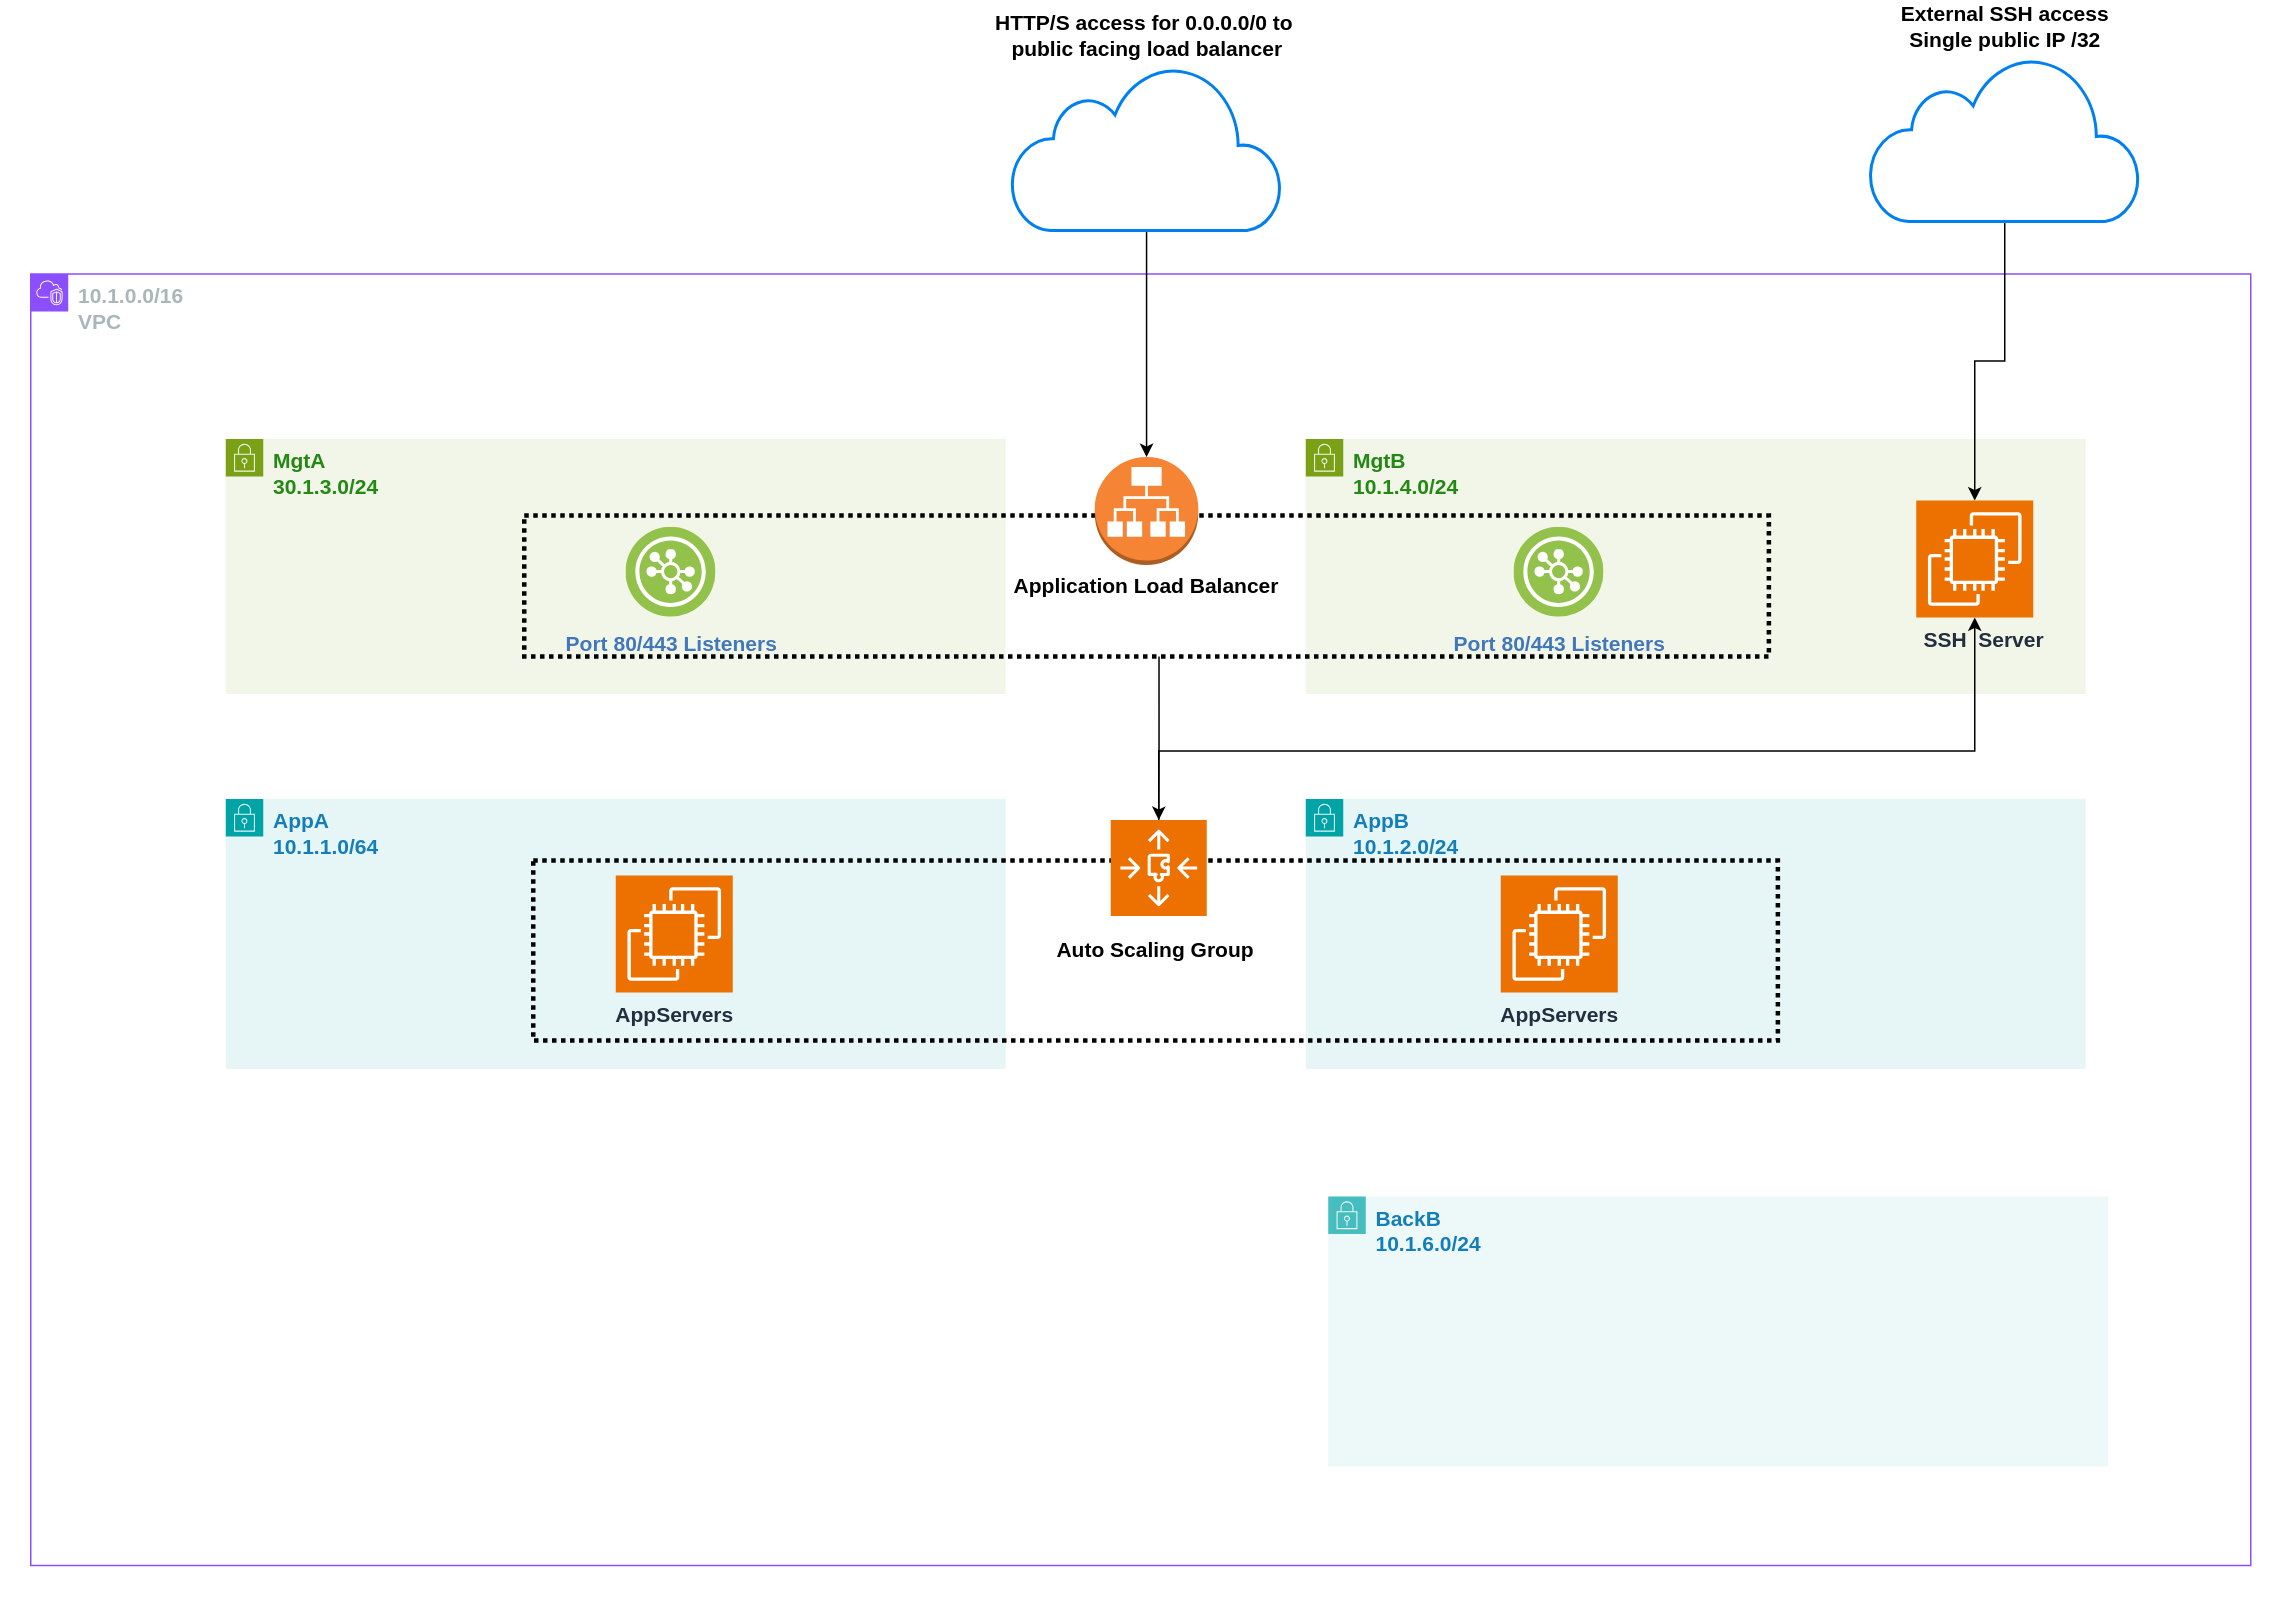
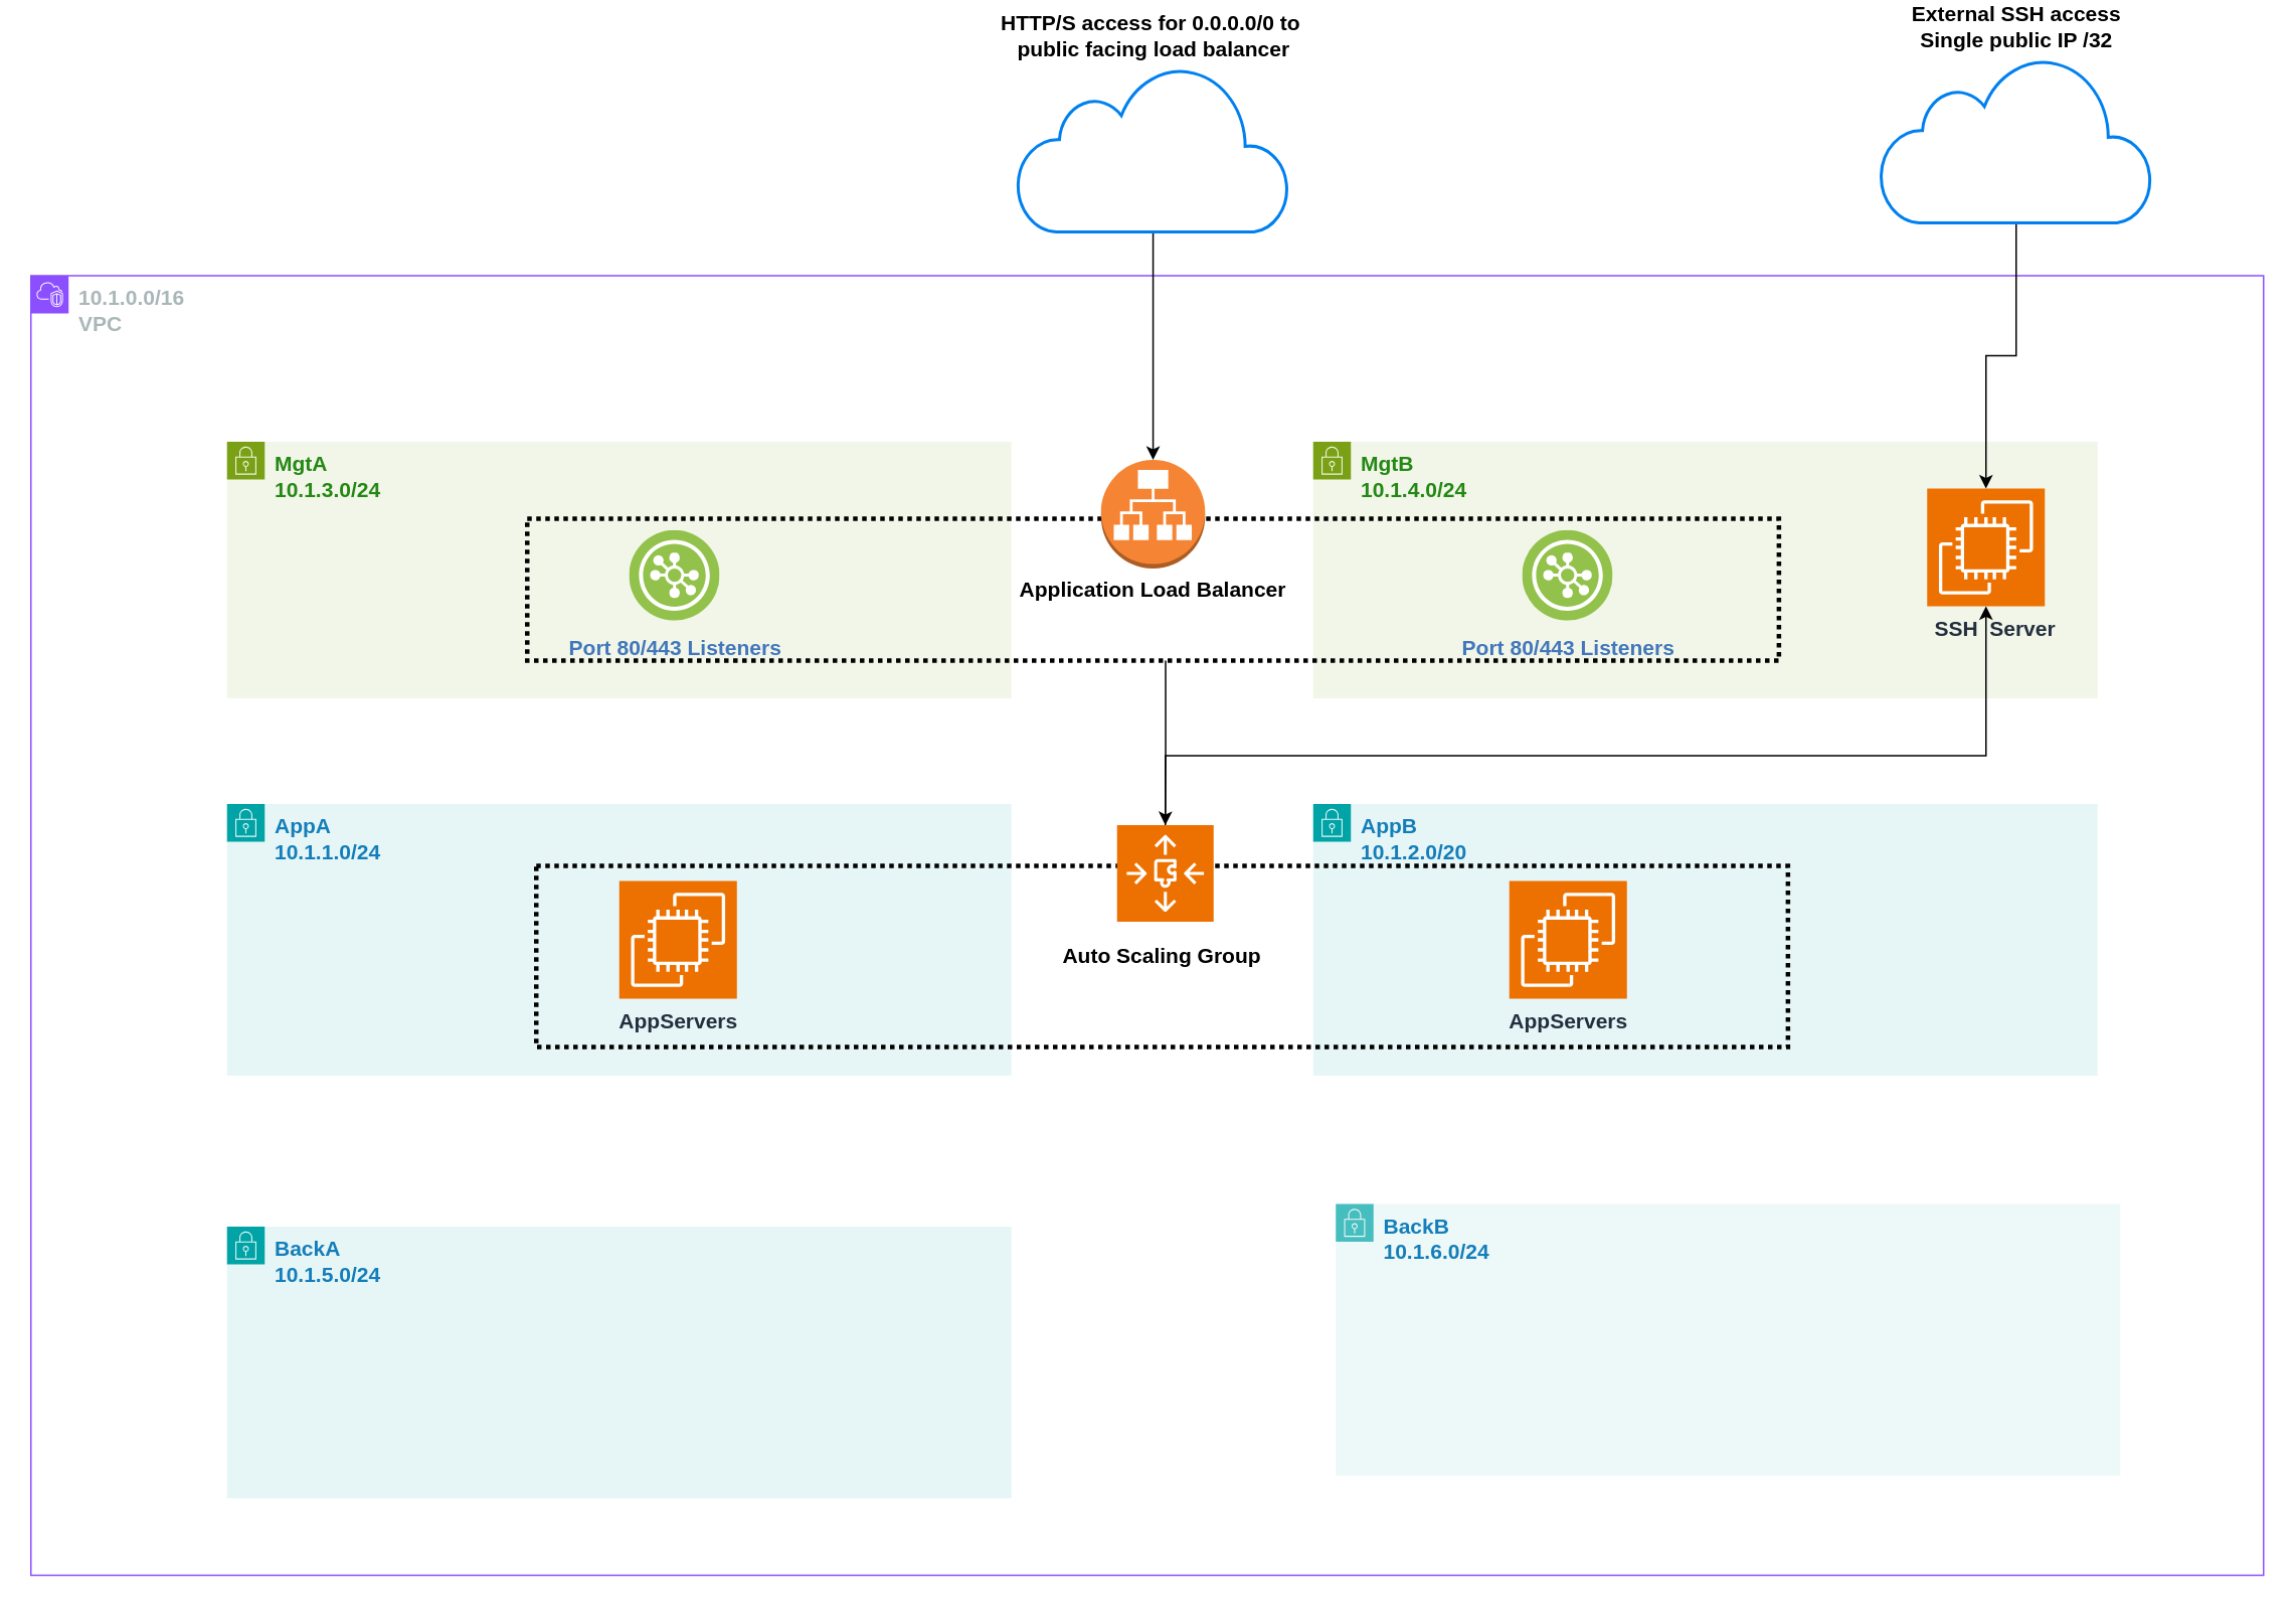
- <mxCell id="9" value="MgtA&lt;div&gt;30.1.3.0/24&lt;/div&gt;" style="points=[[0,0],[0.25,0],[0.5,0],[0.75,0],[1,0],[1,0.25],[1,0.5],[1,0.75],[1,1],[0.75,1],[0.5,1],[0.25,1],[0,1],[0,0.75],[0,0.5],[0,0.25]];outlineConnect=0;gradientColor=none;html=1;whiteSpace=wrap;fontSize=14;fontStyle=1;container=1;pointerEvents=0;collapsible=0;recursiveResize=0;shape=mxgraph.aws4.group;grIcon=mxgraph.aws4.group_security_group;grStroke=0;strokeColor=#7AA116;fillColor=#F2F6E8;verticalAlign=top;align=left;spacingLeft=30;fontColor=#248814;dashed=0;labelBorderColor=none;labelBackgroundColor=none;" vertex="1" parent="2"><mxGeometry x="130" y="110" width="520" height="170" as="geometry" /></mxCell>
+ <mxCell id="9" value="MgtA&lt;div&gt;10.1.3.0/24&lt;/div&gt;" style="points=[[0,0],[0.25,0],[0.5,0],[0.75,0],[1,0],[1,0.25],[1,0.5],[1,0.75],[1,1],[0.75,1],[0.5,1],[0.25,1],[0,1],[0,0.75],[0,0.5],[0,0.25]];outlineConnect=0;gradientColor=none;html=1;whiteSpace=wrap;fontSize=14;fontStyle=1;container=1;pointerEvents=0;collapsible=0;recursiveResize=0;shape=mxgraph.aws4.group;grIcon=mxgraph.aws4.group_security_group;grStroke=0;strokeColor=#7AA116;fillColor=#F2F6E8;verticalAlign=top;align=left;spacingLeft=30;fontColor=#248814;dashed=0;labelBorderColor=none;labelBackgroundColor=none;" vertex="1" parent="2"><mxGeometry x="130" y="110" width="520" height="170" as="geometry" /></mxCell>
- <mxCell id="8" value="&amp;nbsp; &amp;nbsp;SSH&amp;nbsp; Server" style="sketch=0;points=[[0,0,0],[0.25,0,0],[0.5,0,0],[0.75,0,0],[1,0,0],[0,1,0],[0.25,1,0],[0.5,1,0],[0.75,1,0],[1,1,0],[0,0.25,0],[0,0.5,0],[0,0.75,0],[1,0.25,0],[1,0.5,0],[1,0.75,0]];outlineConnect=0;fontColor=#232F3E;fillColor=#ED7100;strokeColor=#ffffff;dashed=0;verticalLabelPosition=bottom;verticalAlign=top;align=center;html=1;fontSize=14;fontStyle=1;aspect=fixed;shape=mxgraph.aws4.resourceIcon;resIcon=mxgraph.aws4.ec2;labelBorderColor=none;labelBackgroundColor=none;labelPosition=center;" vertex="1" parent="7"><mxGeometry x="407" y="41" width="78" height="78" as="geometry" /></mxCell>
+ <mxCell id="8" value="&amp;nbsp; &amp;nbsp;SSH&amp;nbsp; Server" style="sketch=0;points=[[0,0,0],[0.25,0,0],[0.5,0,0],[0.75,0,0],[1,0,0],[0,1,0],[0.25,1,0],[0.5,1,0],[0.75,1,0],[1,1,0],[0,0.25,0],[0,0.5,0],[0,0.75,0],[1,0.25,0],[1,0.5,0],[1,0.75,0]];outlineConnect=0;fontColor=#232F3E;fillColor=#ED7100;strokeColor=#ffffff;dashed=0;verticalLabelPosition=bottom;verticalAlign=top;align=center;html=1;fontSize=14;fontStyle=1;aspect=fixed;shape=mxgraph.aws4.resourceIcon;resIcon=mxgraph.aws4.ec2;labelBorderColor=none;labelBackgroundColor=none;labelPosition=center;" vertex="1" parent="7"><mxGeometry x="407" y="31" width="78" height="78" as="geometry" /></mxCell>
- <mxCell id="3" value="AppA&lt;br&gt;10.1.1.0/64" style="points=[[0,0],[0.25,0],[0.5,0],[0.75,0],[1,0],[1,0.25],[1,0.5],[1,0.75],[1,1],[0.75,1],[0.5,1],[0.25,1],[0,1],[0,0.75],[0,0.5],[0,0.25]];outlineConnect=0;gradientColor=none;html=1;whiteSpace=wrap;fontSize=14;fontStyle=1;container=1;pointerEvents=0;collapsible=0;recursiveResize=0;shape=mxgraph.aws4.group;grIcon=mxgraph.aws4.group_security_group;grStroke=0;strokeColor=#00A4A6;fillColor=#E6F6F7;verticalAlign=top;align=left;spacingLeft=30;fontColor=#147EBA;dashed=0;labelBorderColor=none;labelBackgroundColor=none;" vertex="1" parent="2"><mxGeometry x="130" y="350" width="520" height="180" as="geometry" /></mxCell>
+ <mxCell id="3" value="AppA&lt;br&gt;10.1.1.0/24" style="points=[[0,0],[0.25,0],[0.5,0],[0.75,0],[1,0],[1,0.25],[1,0.5],[1,0.75],[1,1],[0.75,1],[0.5,1],[0.25,1],[0,1],[0,0.75],[0,0.5],[0,0.25]];outlineConnect=0;gradientColor=none;html=1;whiteSpace=wrap;fontSize=14;fontStyle=1;container=1;pointerEvents=0;collapsible=0;recursiveResize=0;shape=mxgraph.aws4.group;grIcon=mxgraph.aws4.group_security_group;grStroke=0;strokeColor=#00A4A6;fillColor=#E6F6F7;verticalAlign=top;align=left;spacingLeft=30;fontColor=#147EBA;dashed=0;labelBorderColor=none;labelBackgroundColor=none;" vertex="1" parent="2"><mxGeometry x="130" y="350" width="520" height="180" as="geometry" /></mxCell>
- <mxCell id="5" value="AppB&lt;br&gt;10.1.2.0/24" style="points=[[0,0],[0.25,0],[0.5,0],[0.75,0],[1,0],[1,0.25],[1,0.5],[1,0.75],[1,1],[0.75,1],[0.5,1],[0.25,1],[0,1],[0,0.75],[0,0.5],[0,0.25]];outlineConnect=0;gradientColor=none;html=1;whiteSpace=wrap;fontSize=14;fontStyle=1;container=1;pointerEvents=0;collapsible=0;recursiveResize=0;shape=mxgraph.aws4.group;grIcon=mxgraph.aws4.group_security_group;grStroke=0;strokeColor=#00A4A6;fillColor=#E6F6F7;verticalAlign=top;align=left;spacingLeft=30;fontColor=#147EBA;dashed=0;labelBorderColor=none;labelBackgroundColor=none;" vertex="1" parent="2"><mxGeometry x="850" y="350" width="520" height="180" as="geometry" /></mxCell>
+ <mxCell id="5" value="AppB&lt;br&gt;10.1.2.0/20" style="points=[[0,0],[0.25,0],[0.5,0],[0.75,0],[1,0],[1,0.25],[1,0.5],[1,0.75],[1,1],[0.75,1],[0.5,1],[0.25,1],[0,1],[0,0.75],[0,0.5],[0,0.25]];outlineConnect=0;gradientColor=none;html=1;whiteSpace=wrap;fontSize=14;fontStyle=1;container=1;pointerEvents=0;collapsible=0;recursiveResize=0;shape=mxgraph.aws4.group;grIcon=mxgraph.aws4.group_security_group;grStroke=0;strokeColor=#00A4A6;fillColor=#E6F6F7;verticalAlign=top;align=left;spacingLeft=30;fontColor=#147EBA;dashed=0;labelBorderColor=none;labelBackgroundColor=none;" vertex="1" parent="2"><mxGeometry x="850" y="350" width="520" height="180" as="geometry" /></mxCell>
+ <mxCell id="4" value="BackA&lt;div&gt;10.1.5.0/24&lt;/div&gt;" style="points=[[0,0],[0.25,0],[0.5,0],[0.75,0],[1,0],[1,0.25],[1,0.5],[1,0.75],[1,1],[0.75,1],[0.5,1],[0.25,1],[0,1],[0,0.75],[0,0.5],[0,0.25]];outlineConnect=0;gradientColor=none;html=1;whiteSpace=wrap;fontSize=14;fontStyle=1;container=1;pointerEvents=0;collapsible=0;recursiveResize=0;shape=mxgraph.aws4.group;grIcon=mxgraph.aws4.group_security_group;grStroke=0;strokeColor=#00A4A6;fillColor=#E6F6F7;verticalAlign=top;align=left;spacingLeft=30;fontColor=#147EBA;dashed=0;labelBorderColor=none;labelBackgroundColor=none;" vertex="1" parent="2"><mxGeometry x="130" y="630" width="520" height="180" as="geometry" /></mxCell>
